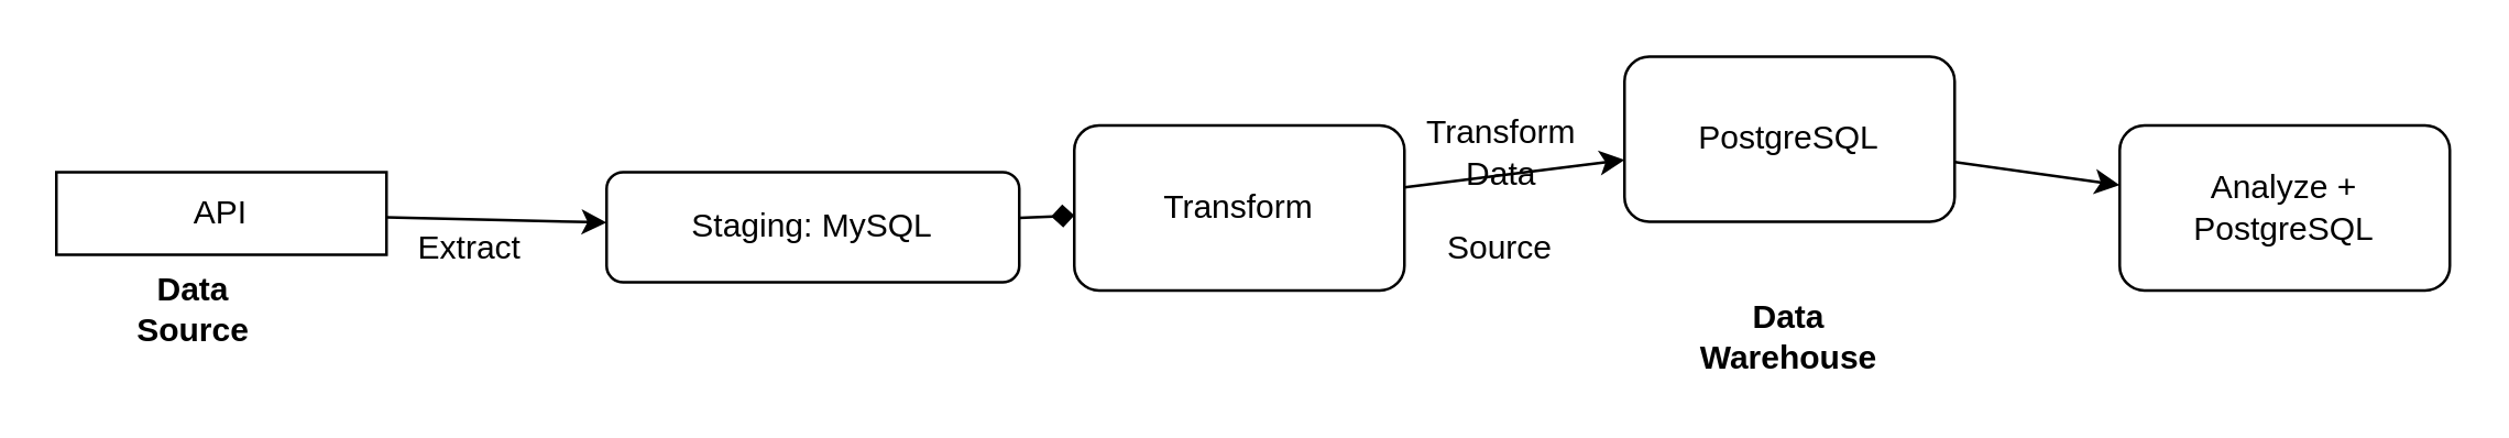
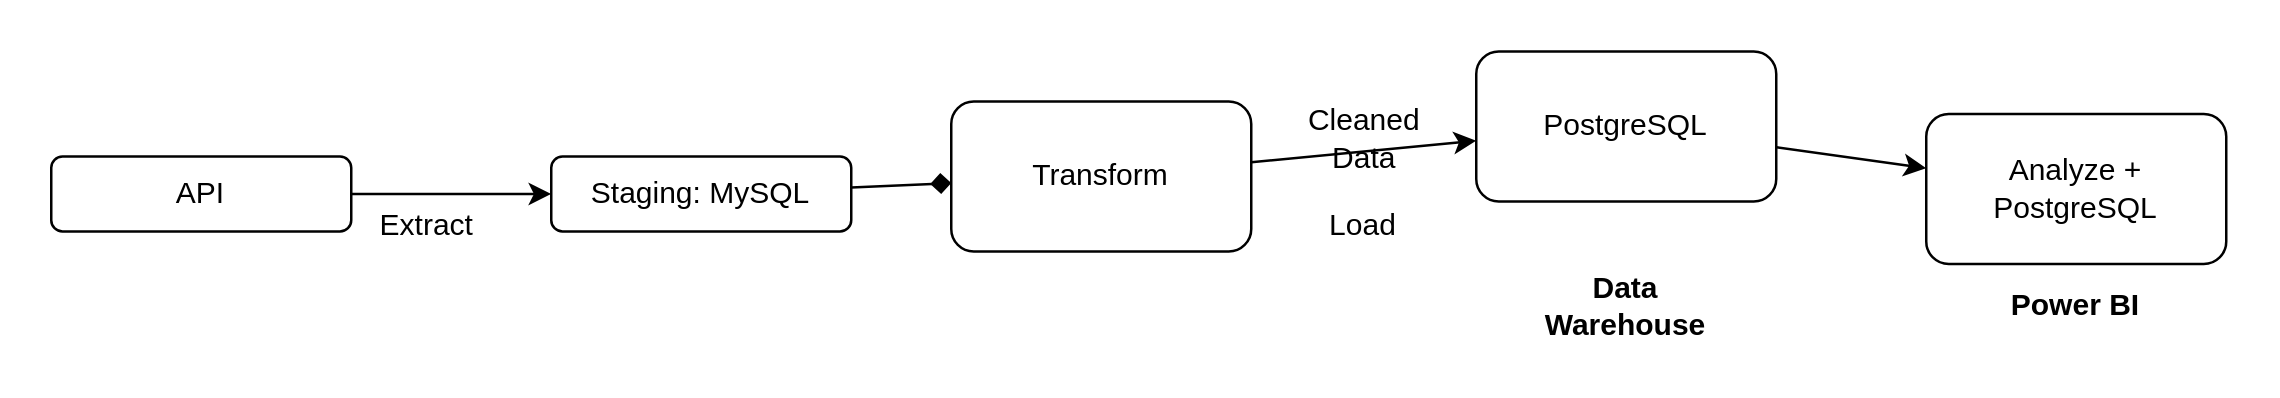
- <mxCell id="9" value="Transform&lt;div&gt;Data&lt;/div&gt;" style="text;html=1;align=center;verticalAlign=middle;resizable=0;points=[];autosize=1;strokeColor=none;fillColor=none;" vertex="1" parent="1"><mxGeometry x="510" y="35" width="70" height="40" as="geometry" /></mxCell>
+ <mxCell id="9" value="Cleaned&lt;div&gt;Data&lt;/div&gt;" style="text;html=1;align=center;verticalAlign=middle;resizable=0;points=[];autosize=1;strokeColor=none;fillColor=none;" vertex="1" parent="1"><mxGeometry x="510" y="35" width="70" height="40" as="geometry" /></mxCell>
- <mxCell id="4" value="Transform" style="rounded=1;whiteSpace=wrap;html=1;" vertex="1" parent="1"><mxGeometry x="390" y="45" width="120" height="60" as="geometry" /></mxCell>
+ <mxCell id="4" value="Transform" style="rounded=1;whiteSpace=wrap;html=1;" vertex="1" parent="1"><mxGeometry x="380" y="40" width="120" height="60" as="geometry" /></mxCell>
- <mxCell id="10" value="API" style="whiteSpace=wrap;html=1;rounded=0;" vertex="1" parent="1"><mxGeometry x="20" y="62" width="120" height="30" as="geometry" /></mxCell>
+ <mxCell id="10" value="API" style="rounded=1;whiteSpace=wrap;html=1;" vertex="1" parent="1"><mxGeometry x="20" y="62" width="120" height="30" as="geometry" /></mxCell>
- <mxCell id="12" value="Staging: MySQL" style="rounded=1;whiteSpace=wrap;html=1;" vertex="1" parent="1"><mxGeometry x="220" y="62" width="150" height="40" as="geometry" /></mxCell>
+ <mxCell id="12" value="Staging: MySQL" style="rounded=1;whiteSpace=wrap;html=1;" vertex="1" parent="1"><mxGeometry x="220" y="62" width="120" height="30" as="geometry" /></mxCell>
- <mxCell id="11" value="Source" style="text;html=1;align=center;verticalAlign=middle;whiteSpace=wrap;rounded=0;" vertex="1" parent="1"><mxGeometry x="515" y="75" width="60" height="30" as="geometry" /></mxCell>
+ <mxCell id="11" value="Load" style="text;html=1;align=center;verticalAlign=middle;whiteSpace=wrap;rounded=0;" vertex="1" parent="1"><mxGeometry x="515" y="75" width="60" height="30" as="geometry" /></mxCell>
- <mxCell id="2" value="&lt;b&gt;Data Source&lt;/b&gt;" style="text;html=1;align=center;verticalAlign=middle;whiteSpace=wrap;rounded=0;" vertex="1" parent="1"><mxGeometry x="40" y="97" width="60" height="30" as="geometry" /></mxCell>
+ <mxCell id="16" value="&lt;b&gt;Power BI&lt;/b&gt;" style="text;html=1;align=center;verticalAlign=middle;whiteSpace=wrap;rounded=0;" vertex="1" parent="1"><mxGeometry x="800" y="107" width="60" height="30" as="geometry" /></mxCell>
